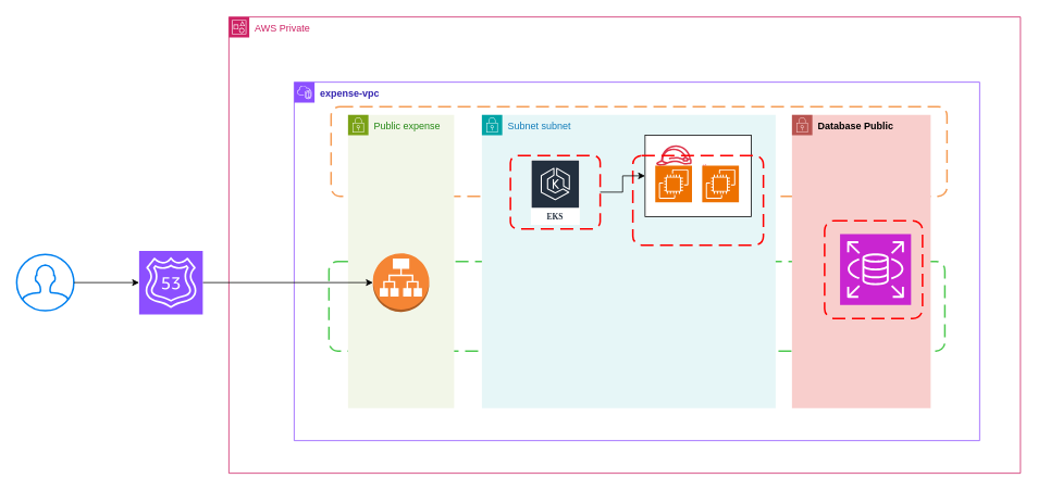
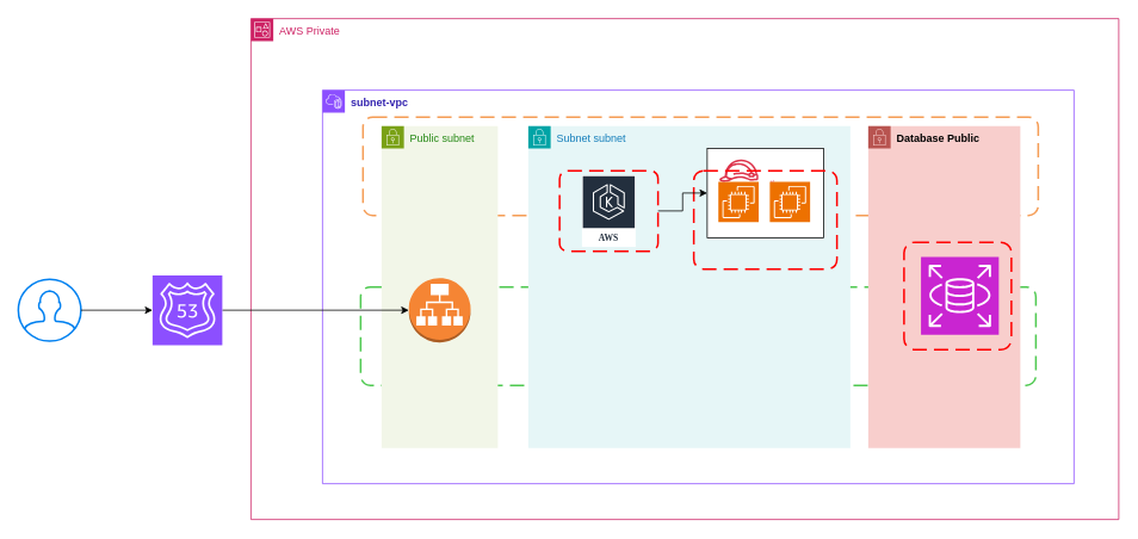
- <mxCell id="3" value="&lt;b&gt;&lt;font color=&quot;#3323af&quot;&gt;expense-vpc&lt;/font&gt;&lt;/b&gt;" style="points=[[0,0],[0.25,0],[0.5,0],[0.75,0],[1,0],[1,0.25],[1,0.5],[1,0.75],[1,1],[0.75,1],[0.5,1],[0.25,1],[0,1],[0,0.75],[0,0.5],[0,0.25]];outlineConnect=0;gradientColor=none;html=1;whiteSpace=wrap;fontSize=12;fontStyle=0;container=1;pointerEvents=0;collapsible=0;recursiveResize=0;shape=mxgraph.aws4.group;grIcon=mxgraph.aws4.group_vpc2;strokeColor=#8C4FFF;fillColor=none;verticalAlign=top;align=left;spacingLeft=30;fontColor=#AAB7B8;dashed=0;" parent="2" vertex="1"><mxGeometry x="80" y="80" width="840" height="440" as="geometry" /></mxCell>
+ <mxCell id="3" value="&lt;b&gt;&lt;font color=&quot;#3323af&quot;&gt;subnet-vpc&lt;/font&gt;&lt;/b&gt;" style="points=[[0,0],[0.25,0],[0.5,0],[0.75,0],[1,0],[1,0.25],[1,0.5],[1,0.75],[1,1],[0.75,1],[0.5,1],[0.25,1],[0,1],[0,0.75],[0,0.5],[0,0.25]];outlineConnect=0;gradientColor=none;html=1;whiteSpace=wrap;fontSize=12;fontStyle=0;container=1;pointerEvents=0;collapsible=0;recursiveResize=0;shape=mxgraph.aws4.group;grIcon=mxgraph.aws4.group_vpc2;strokeColor=#8C4FFF;fillColor=none;verticalAlign=top;align=left;spacingLeft=30;fontColor=#AAB7B8;dashed=0;" parent="2" vertex="1"><mxGeometry x="80" y="80" width="840" height="440" as="geometry" /></mxCell>
- <mxCell id="6" value="Public expense" style="points=[[0,0],[0.25,0],[0.5,0],[0.75,0],[1,0],[1,0.25],[1,0.5],[1,0.75],[1,1],[0.75,1],[0.5,1],[0.25,1],[0,1],[0,0.75],[0,0.5],[0,0.25]];outlineConnect=0;gradientColor=none;html=1;whiteSpace=wrap;fontSize=12;fontStyle=0;container=1;pointerEvents=0;collapsible=0;recursiveResize=0;shape=mxgraph.aws4.group;grIcon=mxgraph.aws4.group_security_group;grStroke=0;strokeColor=#7AA116;fillColor=#F2F6E8;verticalAlign=top;align=left;spacingLeft=30;fontColor=#248814;dashed=0;" parent="3" vertex="1"><mxGeometry x="66" y="40" width="130" height="360" as="geometry" /></mxCell>
+ <mxCell id="6" value="Public subnet" style="points=[[0,0],[0.25,0],[0.5,0],[0.75,0],[1,0],[1,0.25],[1,0.5],[1,0.75],[1,1],[0.75,1],[0.5,1],[0.25,1],[0,1],[0,0.75],[0,0.5],[0,0.25]];outlineConnect=0;gradientColor=none;html=1;whiteSpace=wrap;fontSize=12;fontStyle=0;container=1;pointerEvents=0;collapsible=0;recursiveResize=0;shape=mxgraph.aws4.group;grIcon=mxgraph.aws4.group_security_group;grStroke=0;strokeColor=#7AA116;fillColor=#F2F6E8;verticalAlign=top;align=left;spacingLeft=30;fontColor=#248814;dashed=0;" parent="3" vertex="1"><mxGeometry x="66" y="40" width="130" height="360" as="geometry" /></mxCell>
- <mxCell id="9" value="&lt;font style=&quot;&quot; face=&quot;Verdana&quot;&gt;EKS&lt;/font&gt;" style="sketch=0;outlineConnect=0;fontColor=#232F3E;gradientColor=none;strokeColor=#ffffff;fillColor=#232F3E;dashed=0;verticalLabelPosition=middle;verticalAlign=bottom;align=center;html=1;whiteSpace=wrap;fontSize=10;fontStyle=1;spacing=3;shape=mxgraph.aws4.productIcon;prIcon=mxgraph.aws4.eks;" parent="7" vertex="1"><mxGeometry x="60" y="55" width="60" height="80" as="geometry" /></mxCell>
+ <mxCell id="9" value="&lt;font style=&quot;&quot; face=&quot;Verdana&quot;&gt;AWS&lt;/font&gt;" style="sketch=0;outlineConnect=0;fontColor=#232F3E;gradientColor=none;strokeColor=#ffffff;fillColor=#232F3E;dashed=0;verticalLabelPosition=middle;verticalAlign=bottom;align=center;html=1;whiteSpace=wrap;fontSize=10;fontStyle=1;spacing=3;shape=mxgraph.aws4.productIcon;prIcon=mxgraph.aws4.eks;" parent="7" vertex="1"><mxGeometry x="60" y="55" width="60" height="80" as="geometry" /></mxCell>
